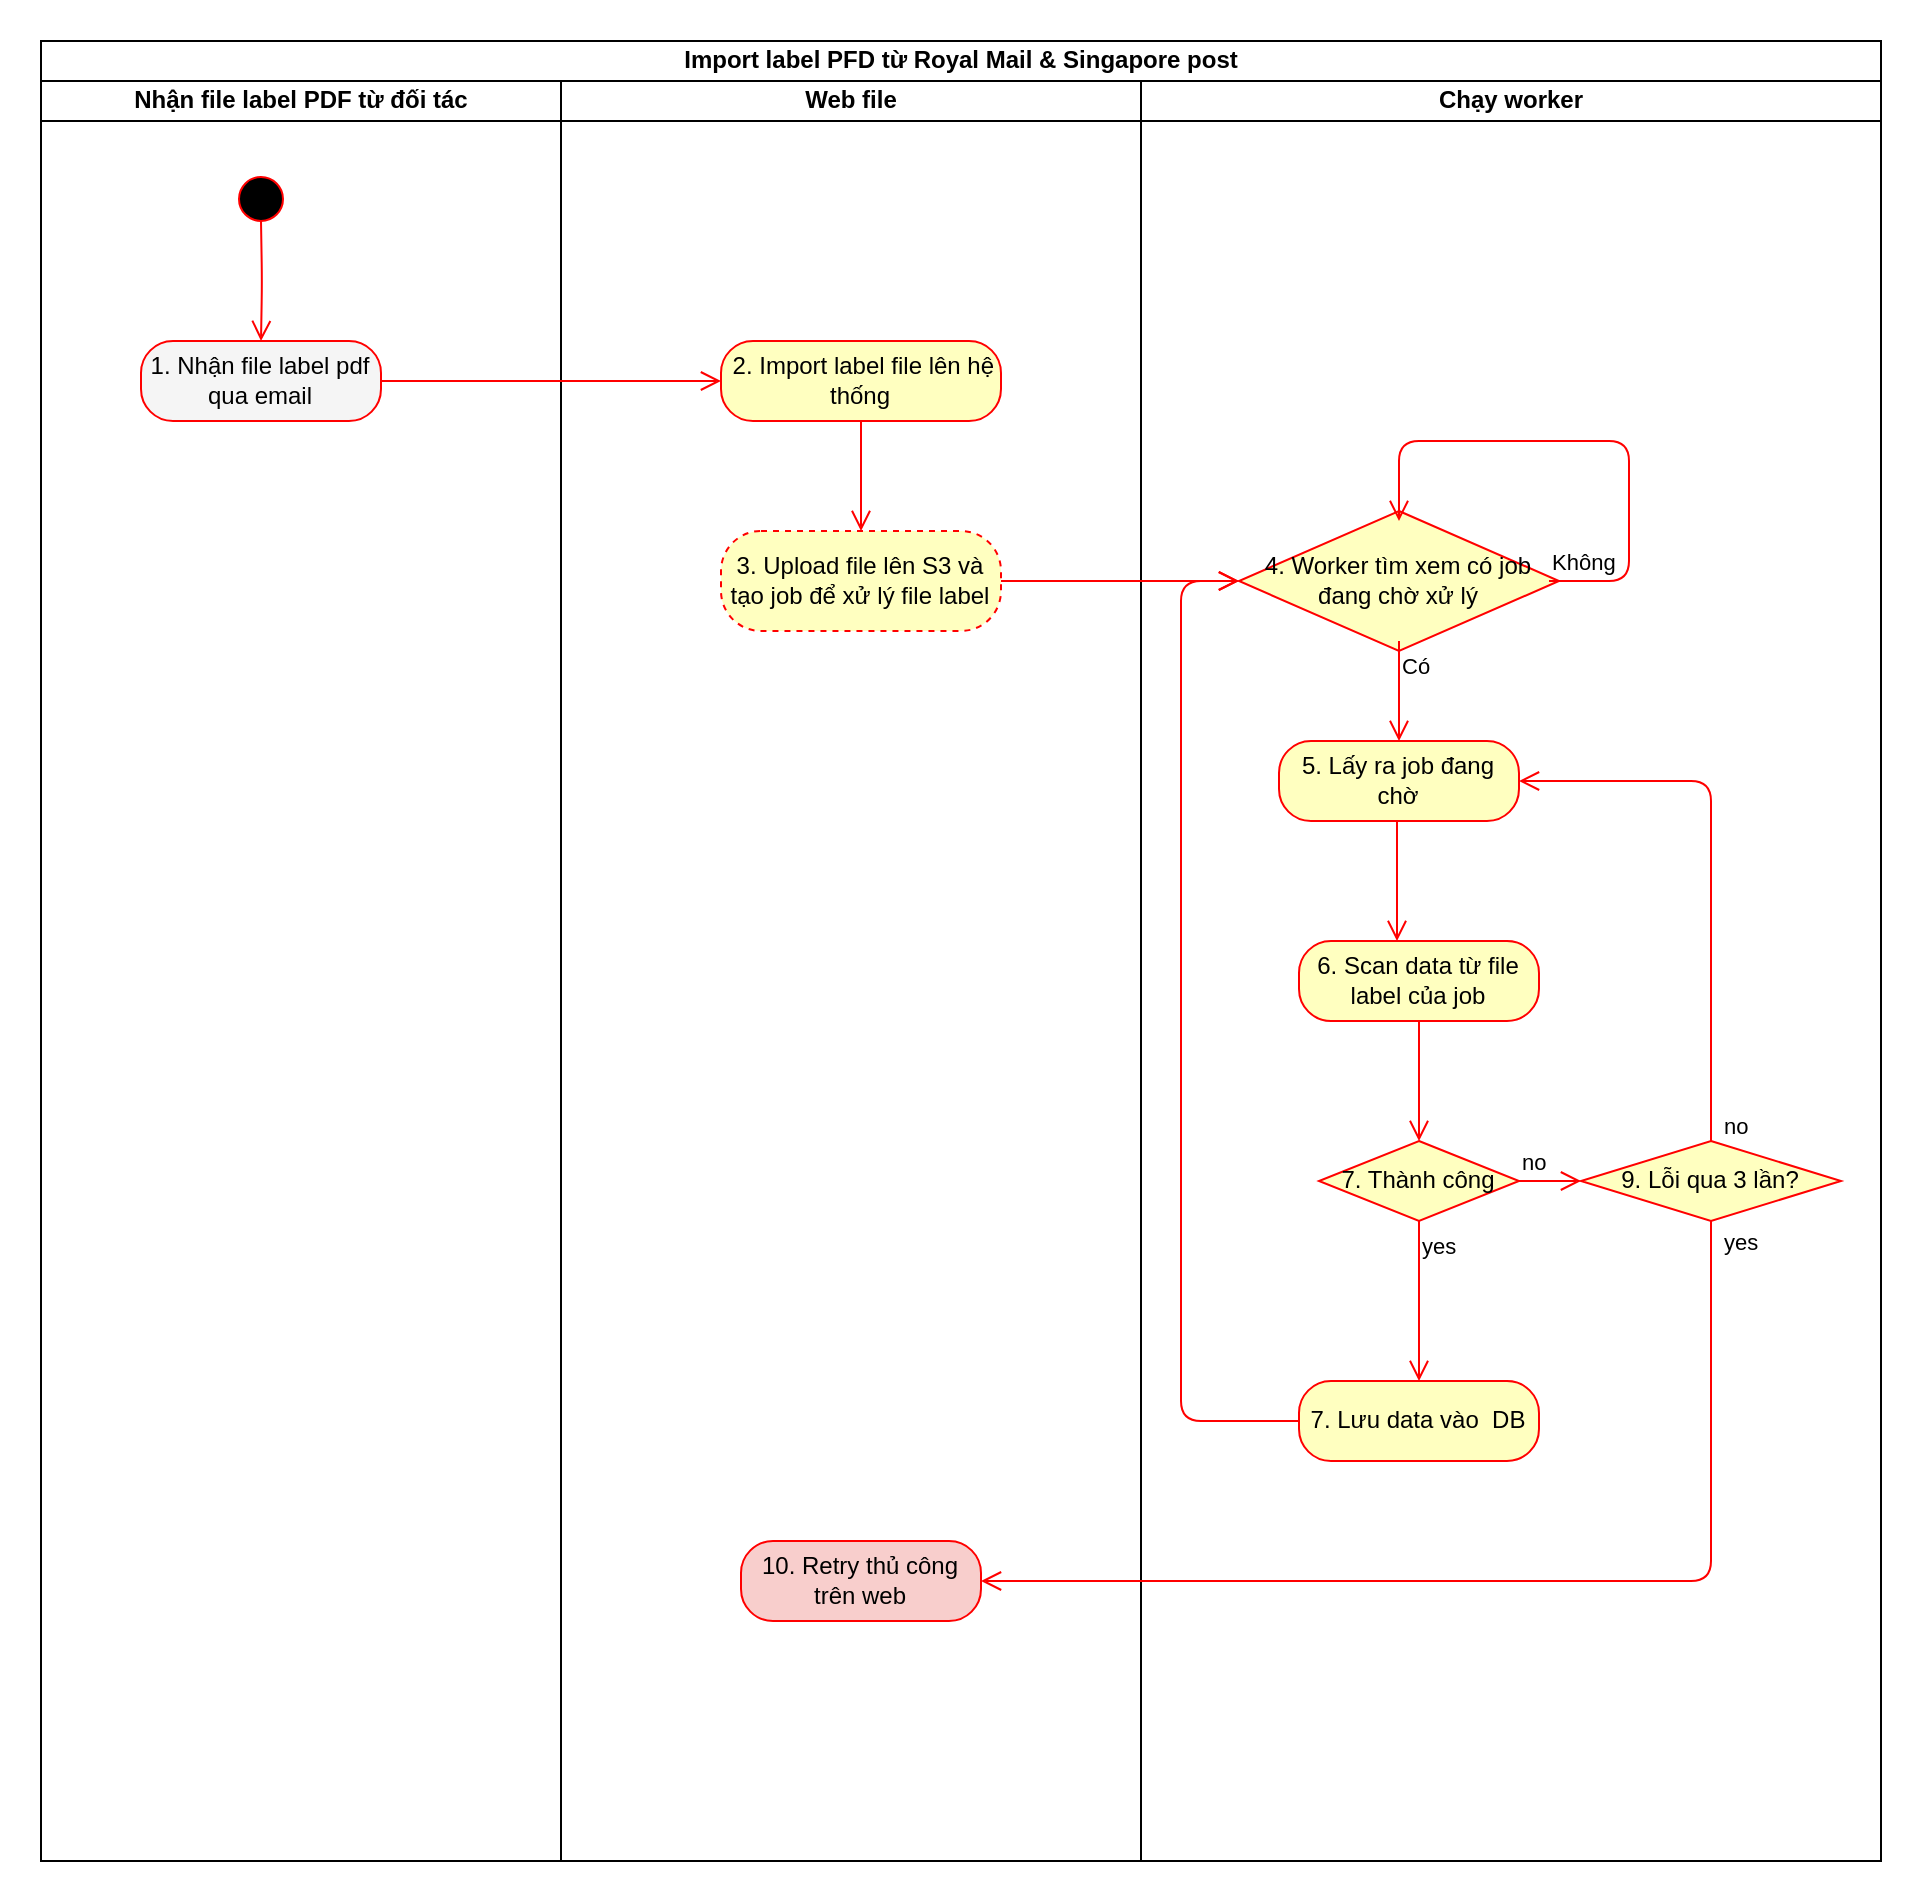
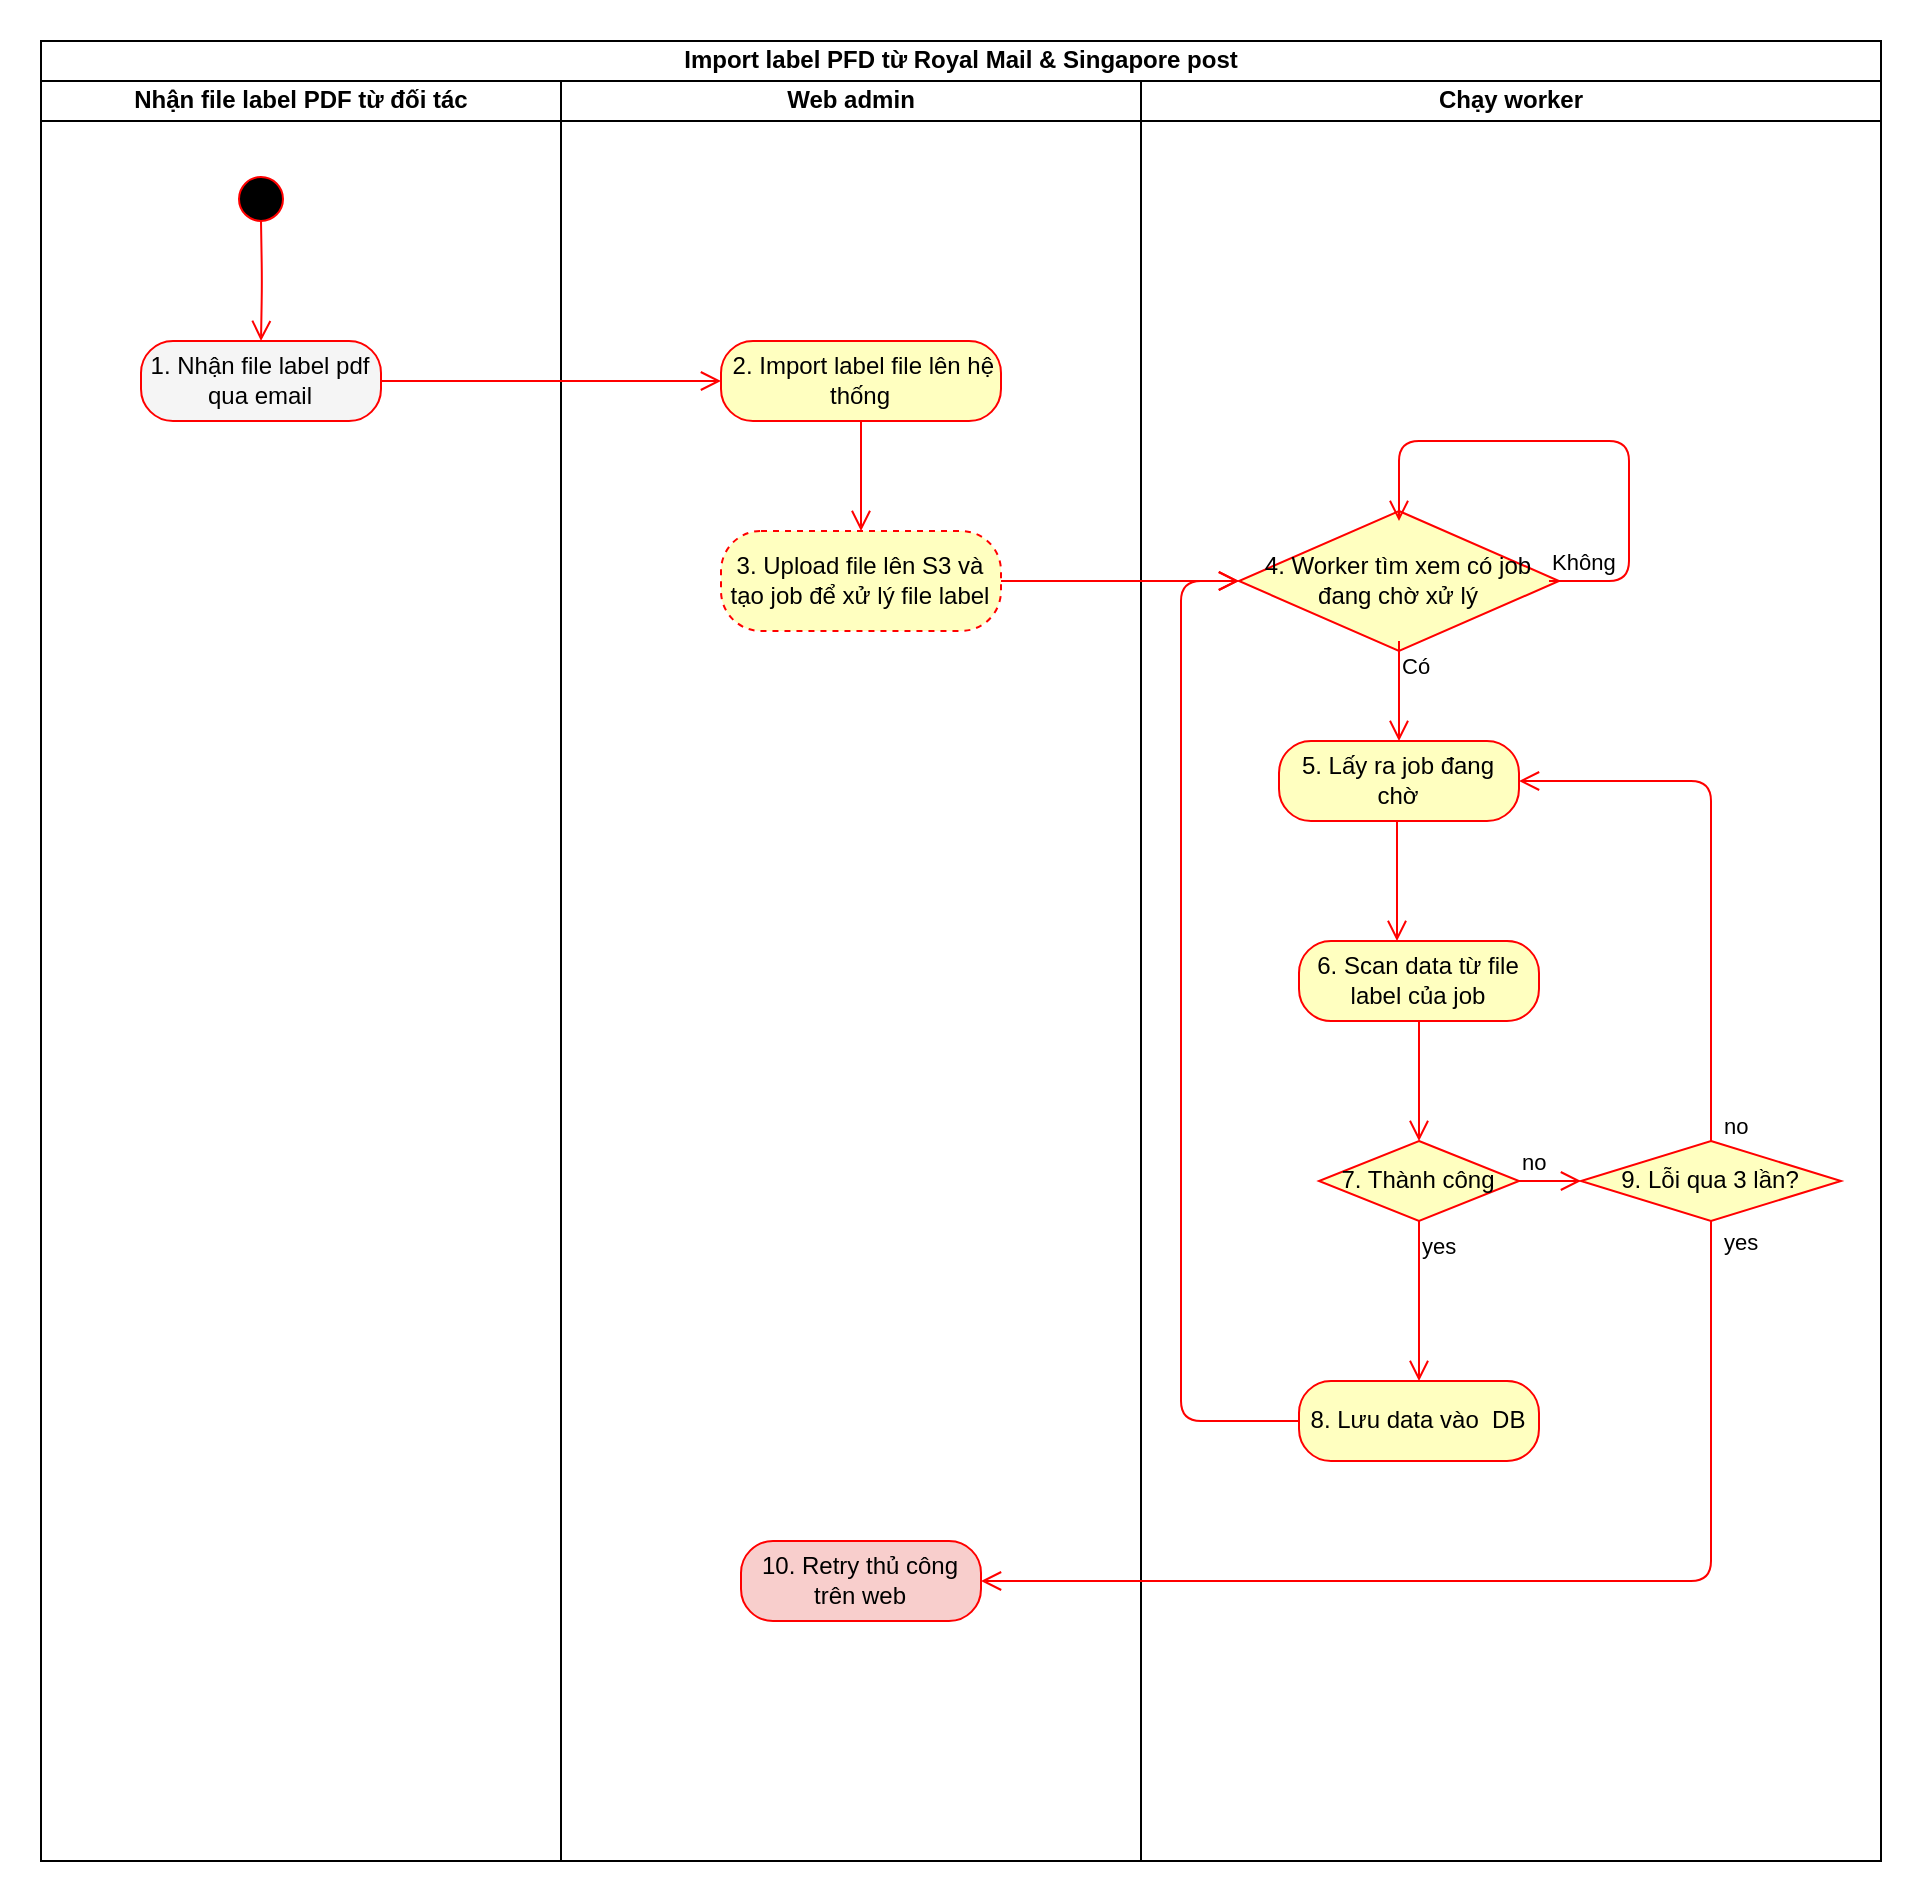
- <mxCell id="7" value="Web file" style="swimlane;html=1;startSize=20;" parent="2" vertex="1"><mxGeometry x="260" y="20" width="290" height="890" as="geometry" /></mxCell>
+ <mxCell id="7" value="Web admin" style="swimlane;html=1;startSize=20;" parent="2" vertex="1"><mxGeometry x="260" y="20" width="290" height="890" as="geometry" /></mxCell>
- <mxCell id="21" value="7. Lưu data vào &amp;nbsp;DB" style="rounded=1;whiteSpace=wrap;html=1;arcSize=40;fontColor=#000000;fillColor=#ffffc0;strokeColor=#ff0000;" parent="12" vertex="1"><mxGeometry x="79" y="650" width="120" height="40" as="geometry" /></mxCell>
+ <mxCell id="21" value="8. Lưu data vào &amp;nbsp;DB" style="rounded=1;whiteSpace=wrap;html=1;arcSize=40;fontColor=#000000;fillColor=#ffffc0;strokeColor=#ff0000;" parent="12" vertex="1"><mxGeometry x="79" y="650" width="120" height="40" as="geometry" /></mxCell>
